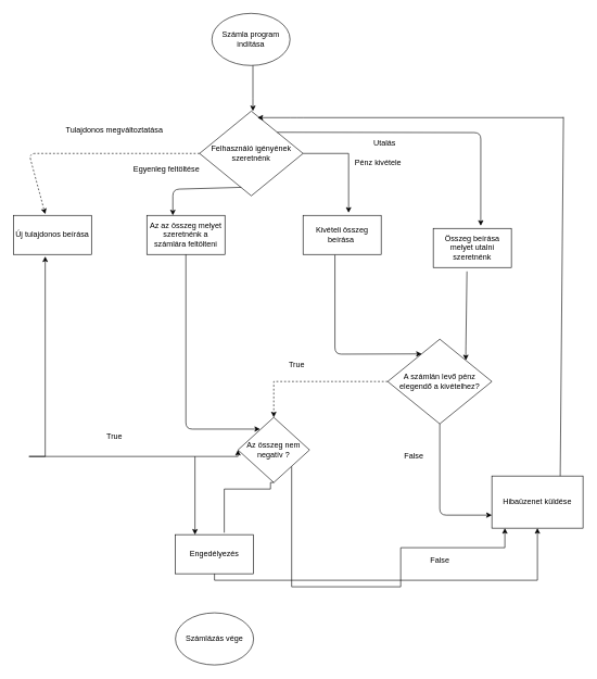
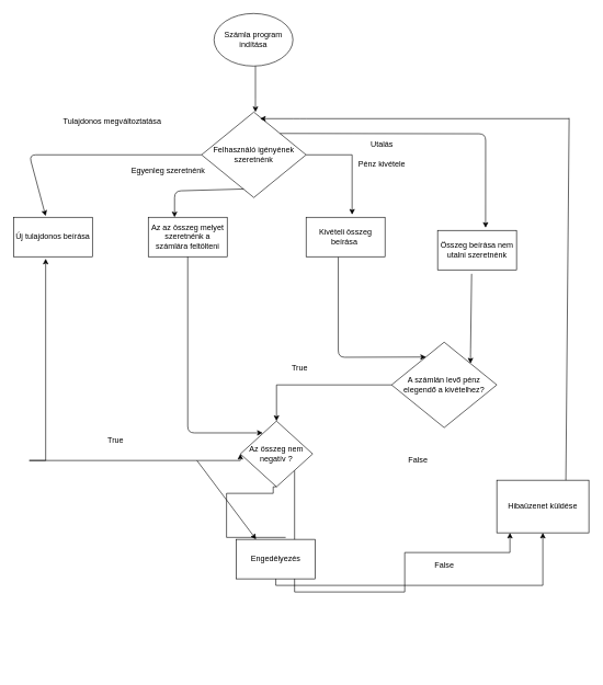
- <mxCell id="16" value="Tulajdonos megváltoztatása" style="text;html=1;align=center;verticalAlign=middle;resizable=0;points=[];autosize=1;strokeColor=none;" parent="1" vertex="1"><mxGeometry x="95" y="190" width="160" height="20" as="geometry" /></mxCell>
+ <mxCell id="16" value="Tulajdonos megváltoztatása" style="text;html=1;align=center;verticalAlign=middle;resizable=0;points=[];autosize=1;strokeColor=none;" parent="1" vertex="1"><mxGeometry x="90" y="175" width="160" height="20" as="geometry" /></mxCell>
- <mxCell id="24" value="Utalás" style="text;html=1;align=center;verticalAlign=middle;resizable=0;points=[];autosize=1;strokeColor=none;" vertex="1" parent="1"><mxGeometry x="565" y="210" width="50" height="20" as="geometry" /></mxCell>
+ <mxCell id="24" value="Utalás" style="text;html=1;align=center;verticalAlign=middle;resizable=0;points=[];autosize=1;strokeColor=none;" vertex="1" parent="1"><mxGeometry x="555" y="210" width="50" height="20" as="geometry" /></mxCell>
- <mxCell id="35" value="" style="endArrow=classic;html=1;exitX=0;exitY=0.5;exitDx=0;exitDy=0;entryX=0.408;entryY=-0.033;entryDx=0;entryDy=0;entryPerimeter=0;dashed=1;" edge="1" parent="1" source="4" target="5"><mxGeometry width="50" height="50" relative="1" as="geometry"><mxPoint x="425" y="270" as="sourcePoint" /><mxPoint x="13" y="235" as="targetPoint" /><Array as="points"><mxPoint x="44" y="235" /></Array></mxGeometry></mxCell>
+ <mxCell id="35" value="" style="endArrow=classic;html=1;exitX=0;exitY=0.5;exitDx=0;exitDy=0;entryX=0.408;entryY=-0.033;entryDx=0;entryDy=0;entryPerimeter=0;" edge="1" parent="1" source="4" target="5"><mxGeometry width="50" height="50" relative="1" as="geometry"><mxPoint x="425" y="270" as="sourcePoint" /><mxPoint x="13" y="235" as="targetPoint" /><Array as="points"><mxPoint x="44" y="235" /></Array></mxGeometry></mxCell>
- <mxCell id="17" value="Egyenleg feltöltése" style="text;html=1;align=center;verticalAlign=middle;resizable=0;points=[];autosize=1;strokeColor=none;" parent="1" vertex="1"><mxGeometry x="195" y="250" width="120" height="20" as="geometry" /></mxCell>
+ <mxCell id="17" value="Egyenleg szeretnénk" style="text;html=1;align=center;verticalAlign=middle;resizable=0;points=[];autosize=1;strokeColor=none;" parent="1" vertex="1"><mxGeometry x="195" y="250" width="120" height="20" as="geometry" /></mxCell>
- <mxCell id="8" value="Összeg beírása melyet utalni szeretnénk" style="rounded=0;whiteSpace=wrap;html=1;" parent="1" vertex="1"><mxGeometry x="665" y="350" width="120" height="60" as="geometry" /></mxCell>
+ <mxCell id="8" value="Összeg beírása nem utalni szeretnénk" style="rounded=0;whiteSpace=wrap;html=1;" parent="1" vertex="1"><mxGeometry x="665" y="350" width="120" height="60" as="geometry" /></mxCell>
- <mxCell id="9" style="edgeStyle=orthogonalEdgeStyle;rounded=0;orthogonalLoop=1;jettySize=auto;html=1;exitX=0;exitY=0.5;exitDx=0;exitDy=0;entryX=0.5;entryY=0;entryDx=0;entryDy=0;dashed=1;" edge="1" parent="1" source="10" target="13"><mxGeometry relative="1" as="geometry" /></mxCell>
+ <mxCell id="9" style="edgeStyle=orthogonalEdgeStyle;rounded=0;orthogonalLoop=1;jettySize=auto;html=1;exitX=0;exitY=0.5;exitDx=0;exitDy=0;entryX=0.5;entryY=0;entryDx=0;entryDy=0;" edge="1" parent="1" source="10" target="13"><mxGeometry relative="1" as="geometry" /></mxCell>
- <mxCell id="37" value="" style="endArrow=classic;html=1;exitX=0.5;exitY=1;exitDx=0;exitDy=0;entryX=0;entryY=0.75;entryDx=0;entryDy=0;" edge="1" parent="1" source="10" target="11"><mxGeometry width="50" height="50" relative="1" as="geometry"><mxPoint x="545" y="630" as="sourcePoint" /><mxPoint x="675" y="902" as="targetPoint" /><Array as="points"><mxPoint x="675" y="790" /></Array></mxGeometry></mxCell>
- <mxCell id="14" value="Engedélyezés" style="rounded=0;whiteSpace=wrap;html=1;" parent="1" vertex="1"><mxGeometry x="269" y="820" width="120" height="60" as="geometry" /></mxCell>
+ <mxCell id="14" value="Engedélyezés" style="rounded=0;whiteSpace=wrap;html=1;" parent="1" vertex="1"><mxGeometry x="359" y="820" width="120" height="60" as="geometry" /></mxCell>
- <mxCell id="21" value="Számlázás vége" style="ellipse;whiteSpace=wrap;html=1;" parent="1" vertex="1"><mxGeometry x="269" y="940" width="120" height="80" as="geometry" /></mxCell>
